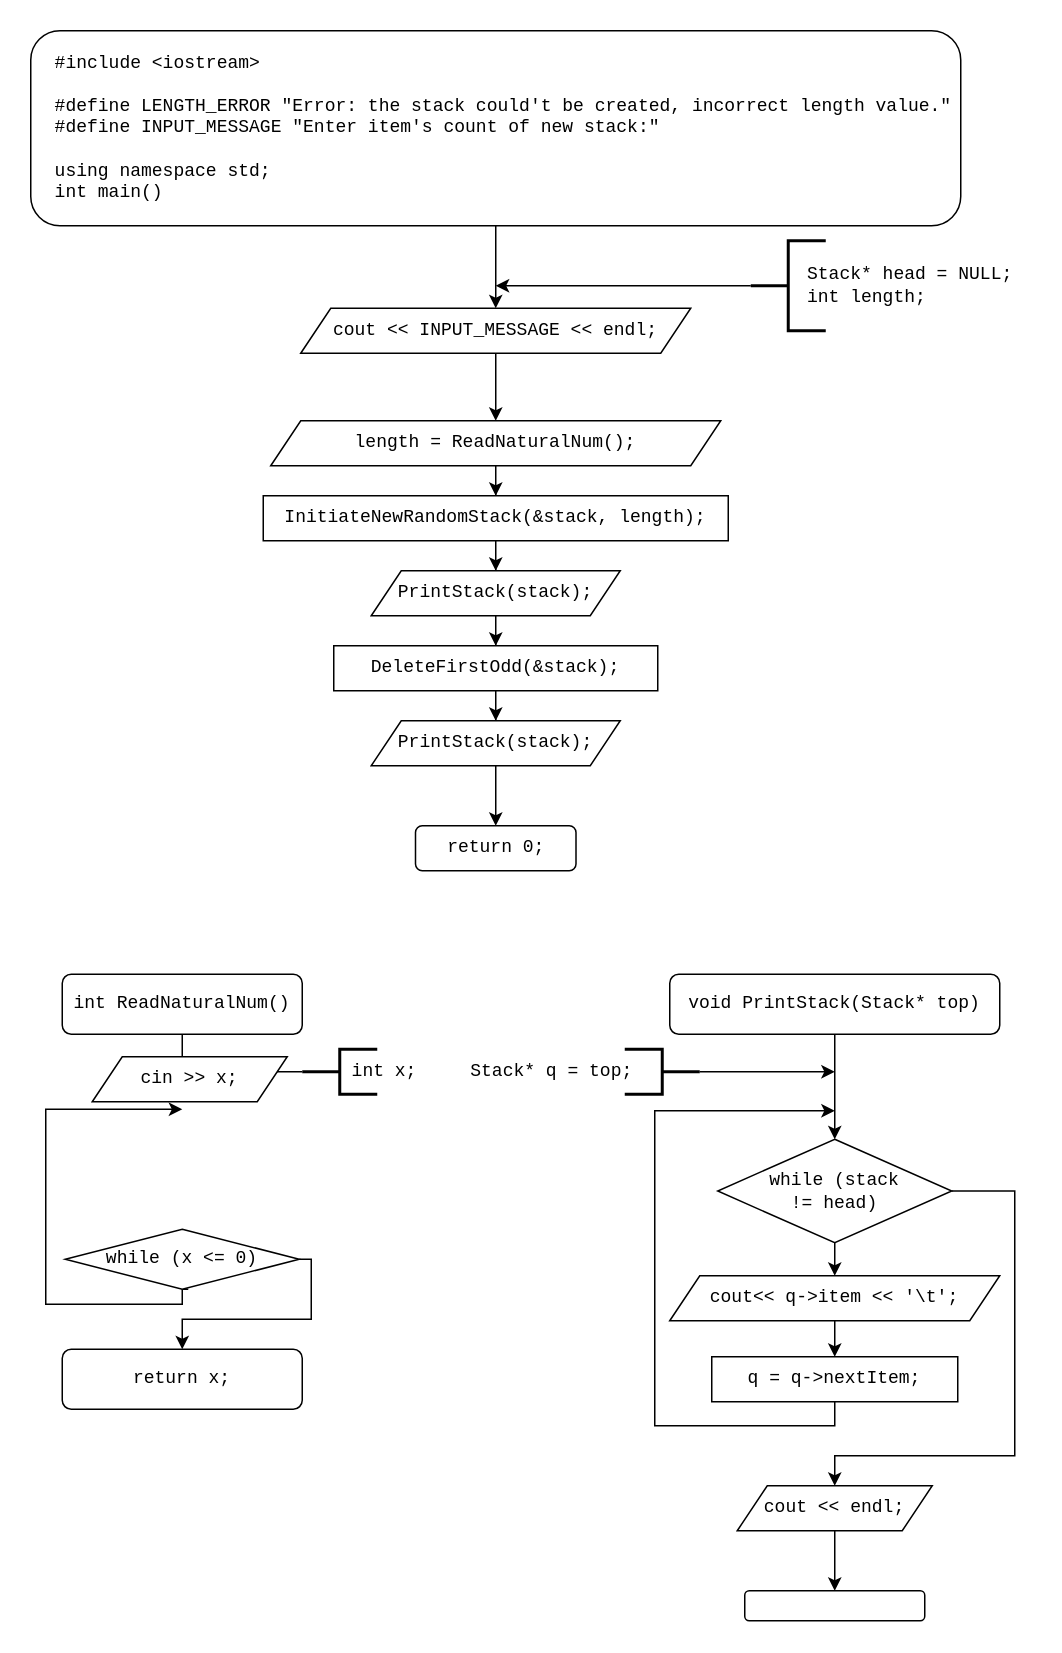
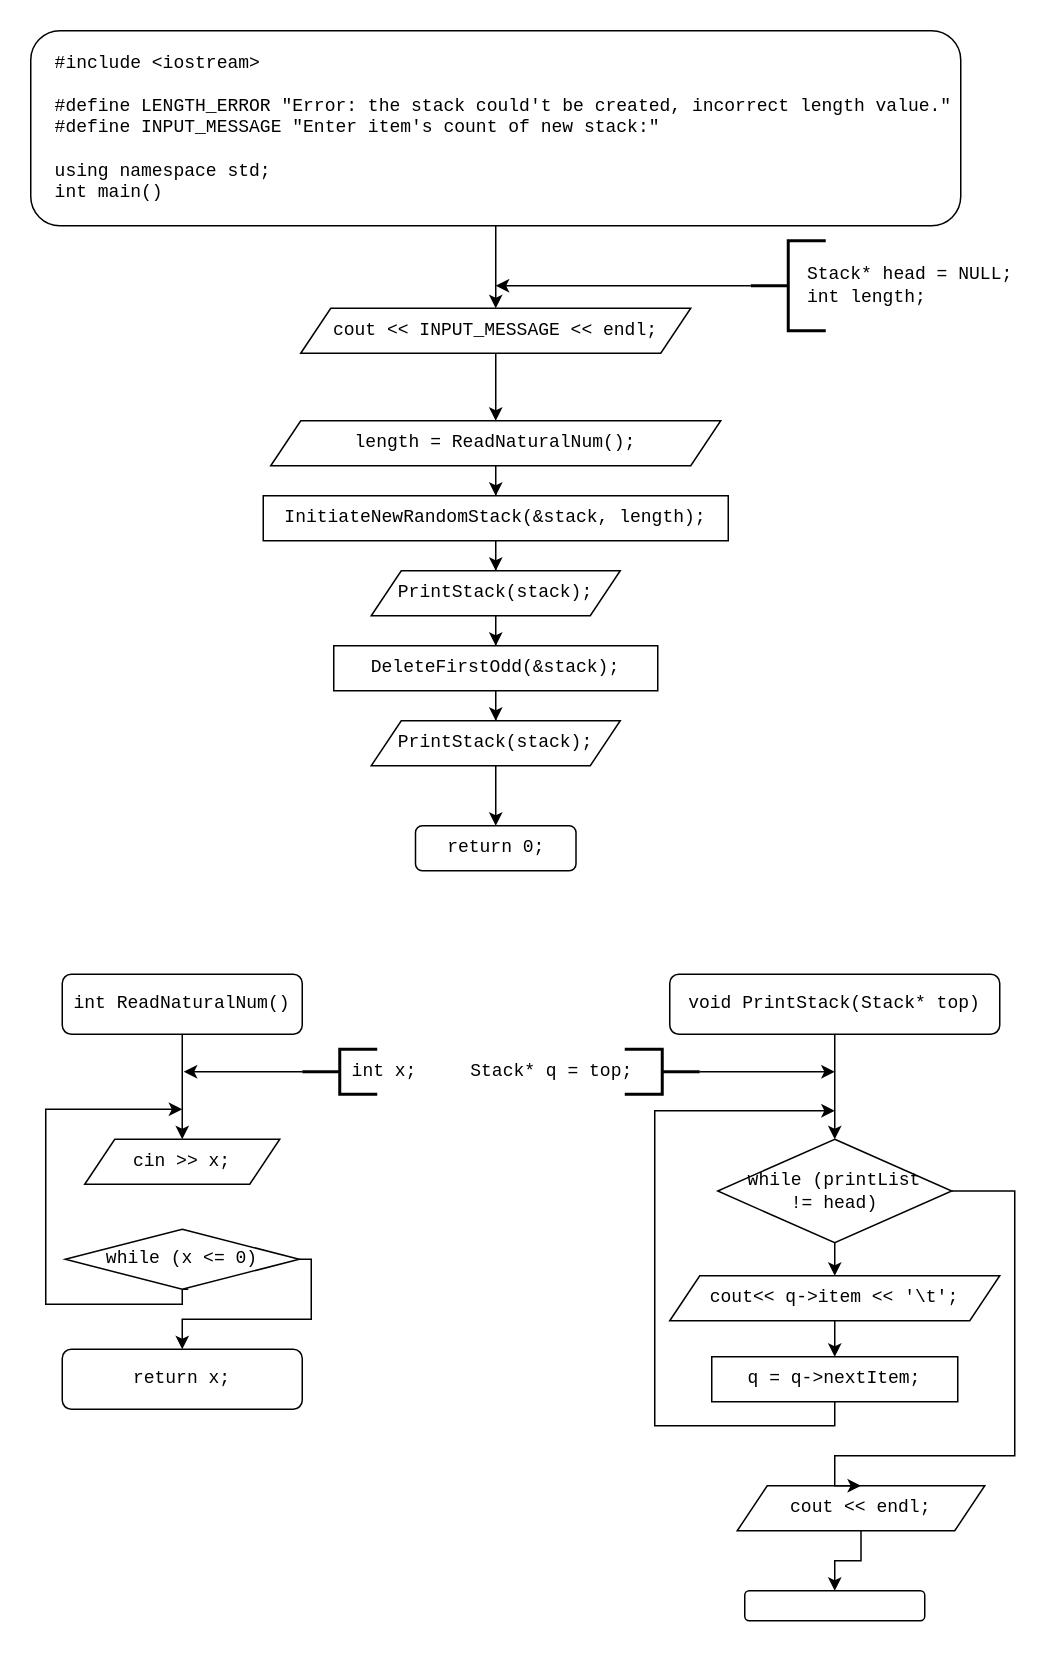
- <mxCell id="25" value="cin &amp;gt;&amp;gt; x;" style="shape=parallelogram;perimeter=parallelogramPerimeter;whiteSpace=wrap;html=1;fixedSize=1;fontFamily=Courier New;" vertex="1" parent="1"><mxGeometry x="61" y="704" width="130" height="30" as="geometry" /></mxCell>
+ <mxCell id="25" value="cin &amp;gt;&amp;gt; x;" style="shape=parallelogram;perimeter=parallelogramPerimeter;whiteSpace=wrap;html=1;fixedSize=1;fontFamily=Courier New;" vertex="1" parent="1"><mxGeometry x="56" y="759" width="130" height="30" as="geometry" /></mxCell>
- <mxCell id="40" value="while (stack&lt;br&gt;!= head)" style="rhombus;whiteSpace=wrap;html=1;fontFamily=Courier New;" vertex="1" parent="1"><mxGeometry x="478" y="759" width="156" height="69" as="geometry" /></mxCell>
+ <mxCell id="40" value="while (printList&lt;br&gt;!= head)" style="rhombus;whiteSpace=wrap;html=1;fontFamily=Courier New;" vertex="1" parent="1"><mxGeometry x="478" y="759" width="156" height="69" as="geometry" /></mxCell>
- <mxCell id="36" value="cout &amp;lt;&amp;lt; endl;" style="shape=parallelogram;perimeter=parallelogramPerimeter;whiteSpace=wrap;html=1;fixedSize=1;fontFamily=Courier New;" vertex="1" parent="1"><mxGeometry x="491" y="990" width="130" height="30" as="geometry" /></mxCell>
+ <mxCell id="36" value="cout &amp;lt;&amp;lt; endl;" style="shape=parallelogram;perimeter=parallelogramPerimeter;whiteSpace=wrap;html=1;fixedSize=1;fontFamily=Courier New;" vertex="1" parent="1"><mxGeometry x="491" y="990" width="165" height="30" as="geometry" /></mxCell>
